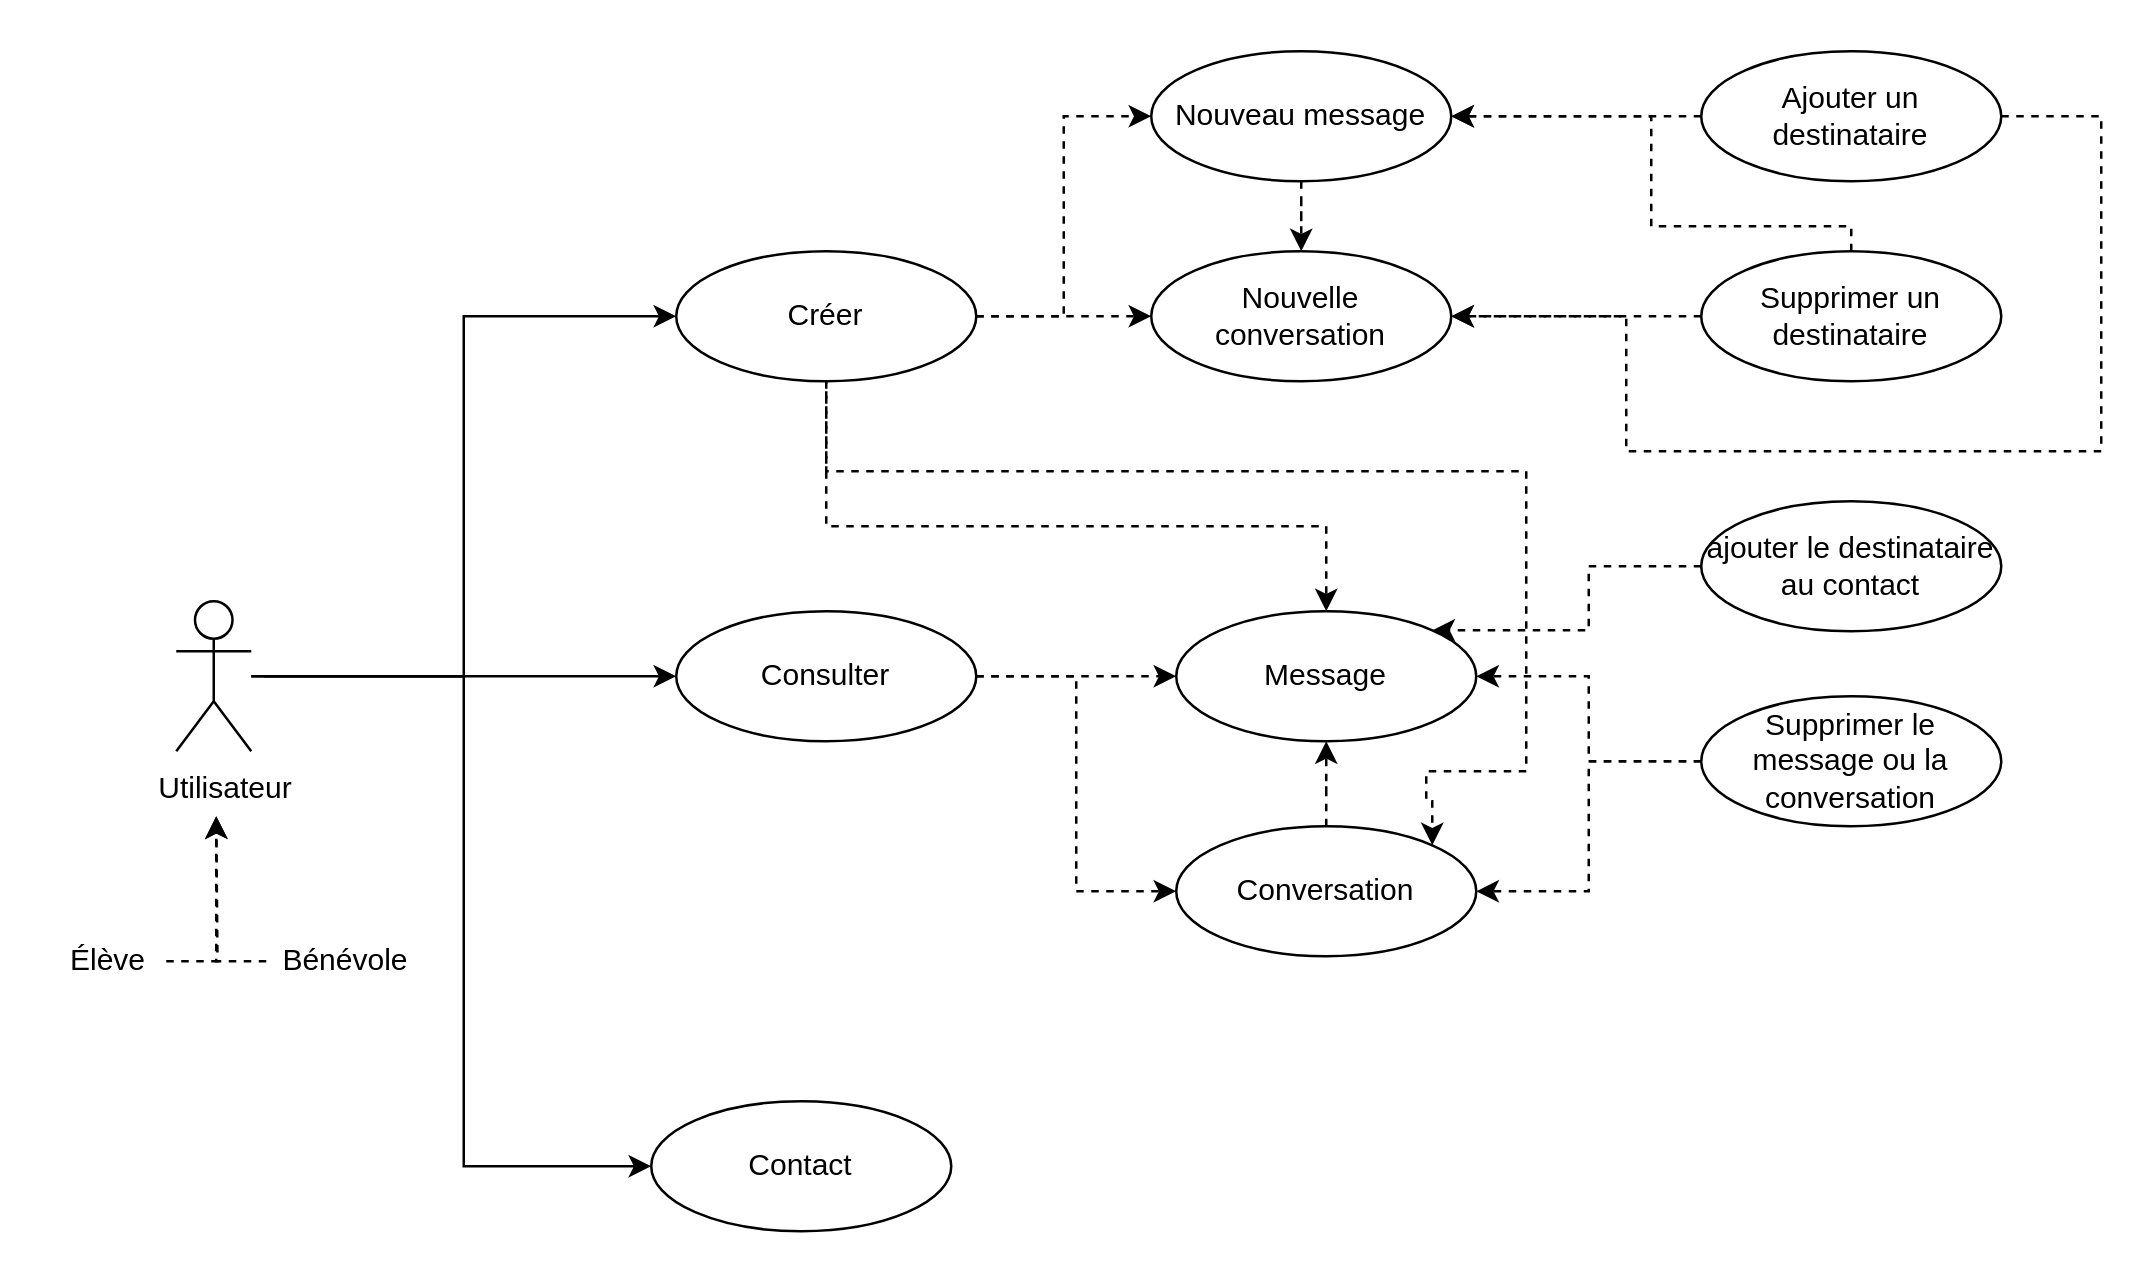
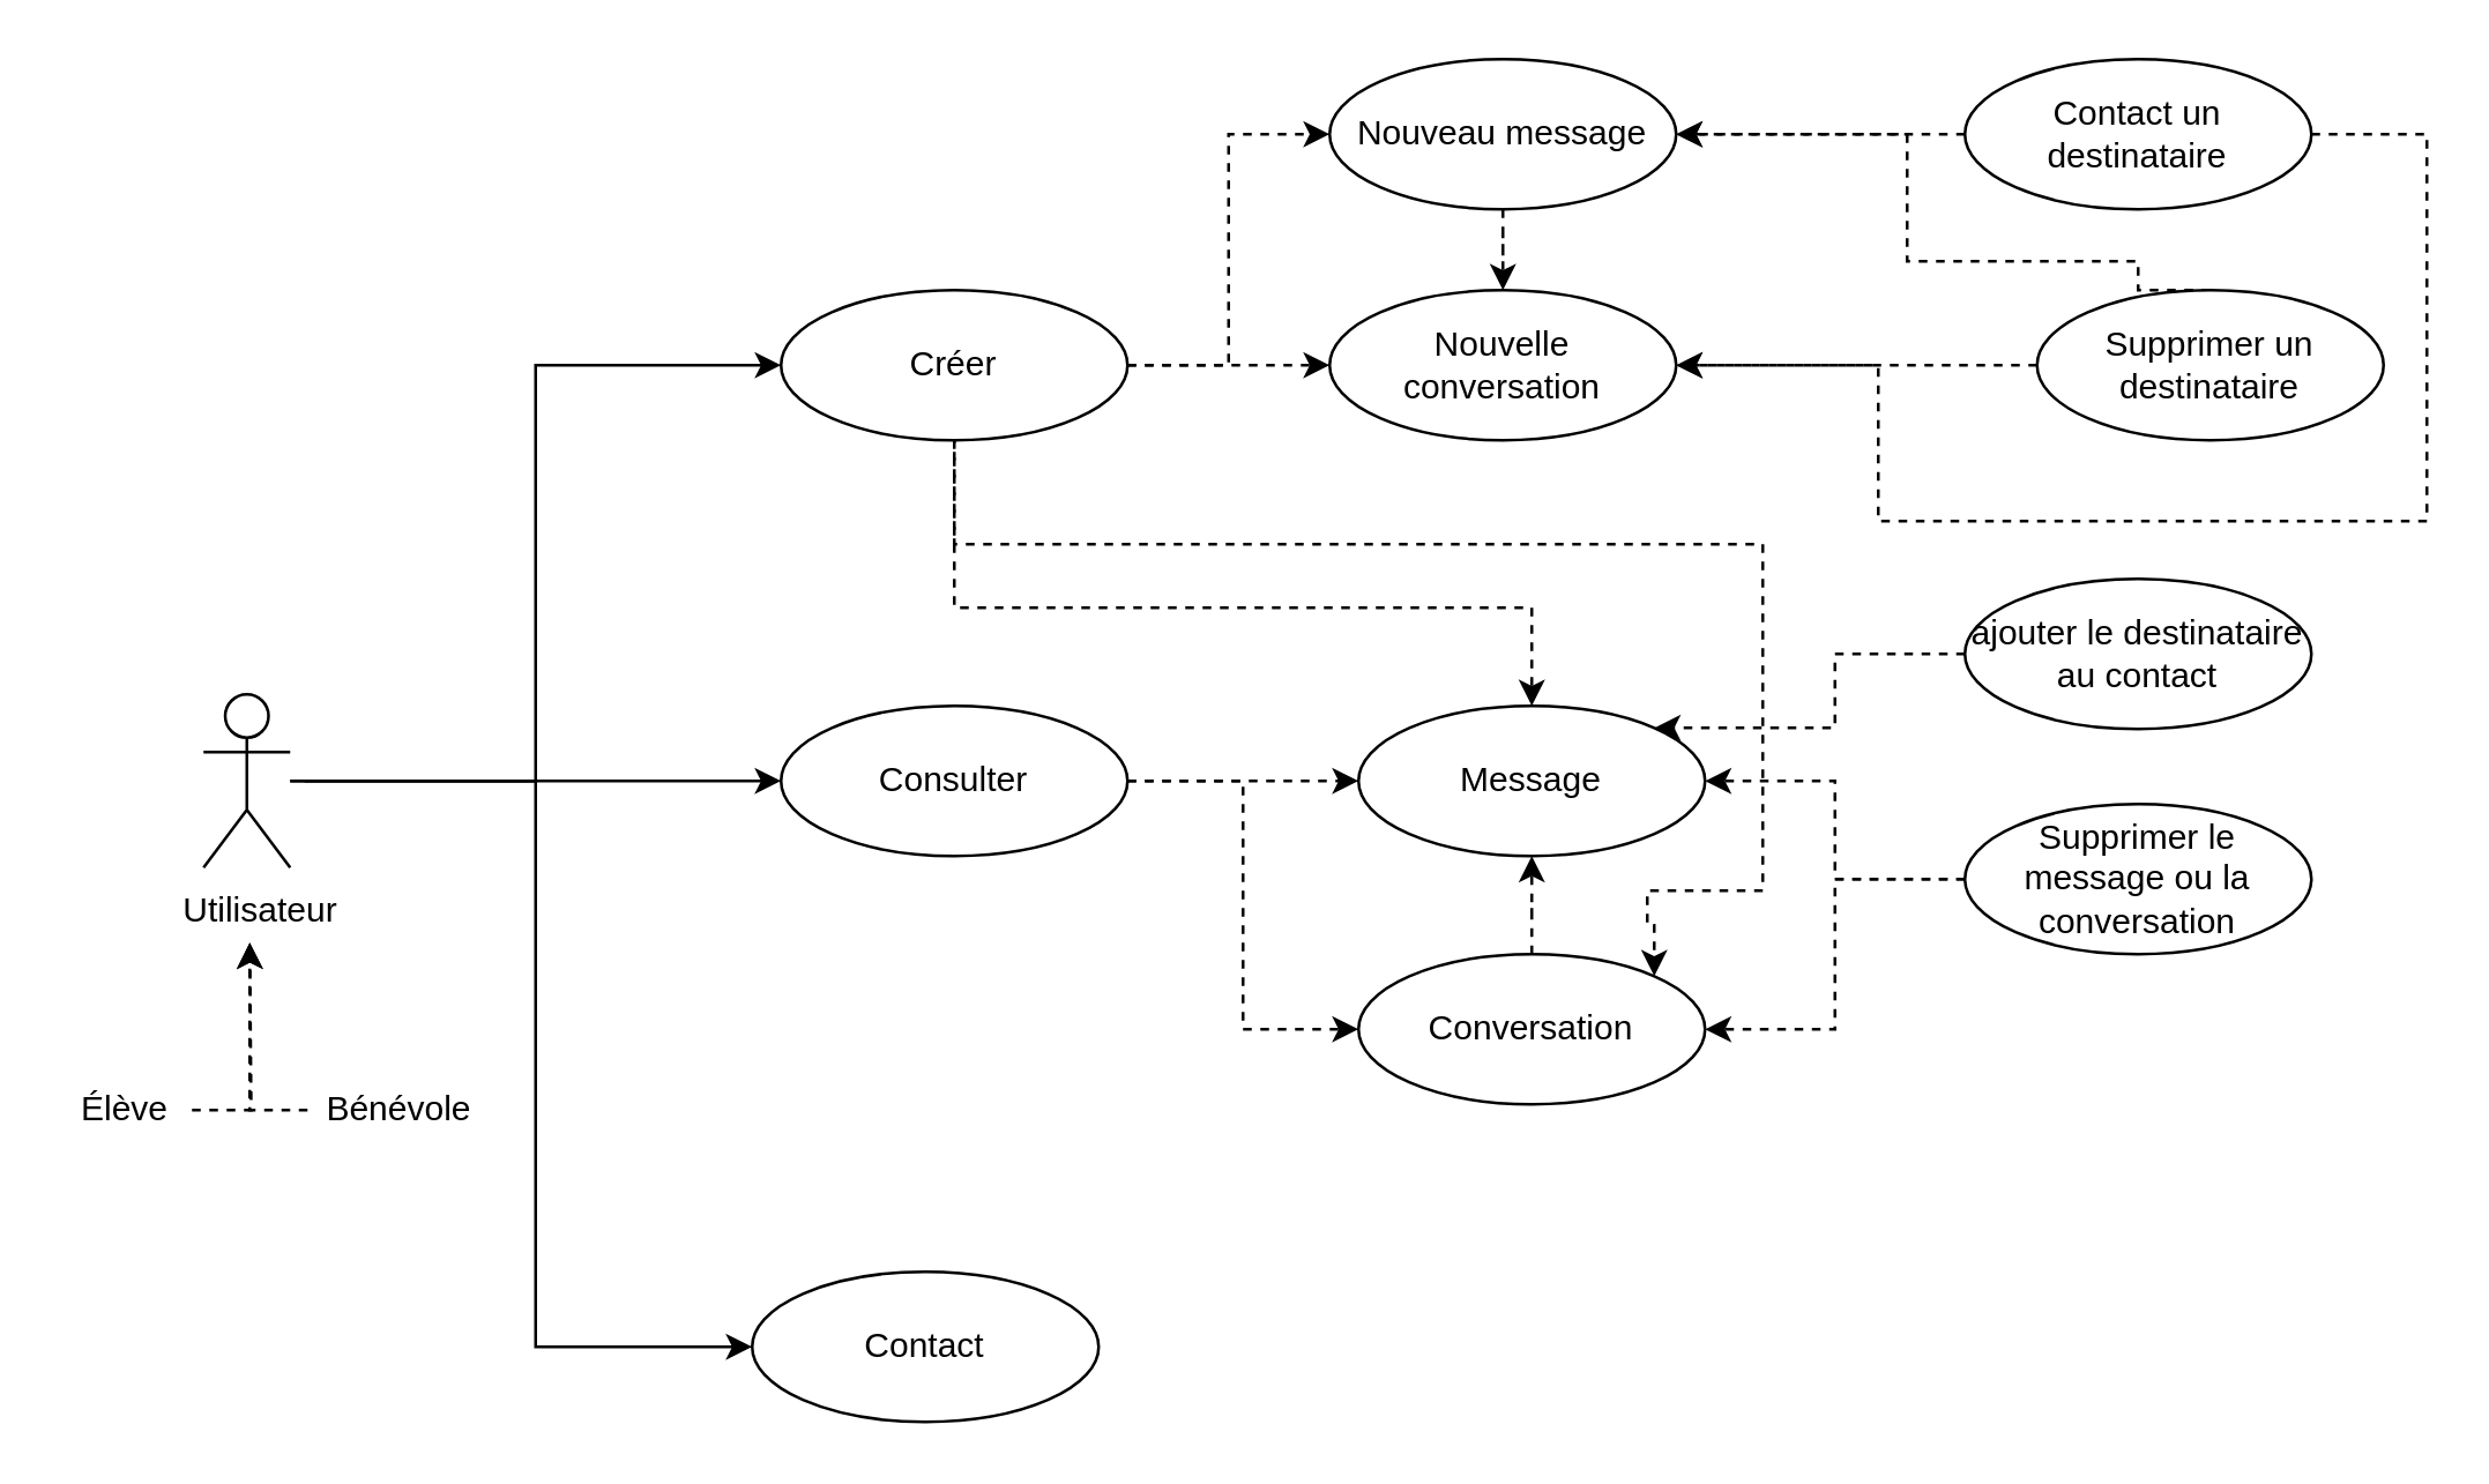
- <mxCell id="28" value="Ajouter un destinataire" style="ellipse;whiteSpace=wrap;html=1;" parent="1" vertex="1"><mxGeometry x="680" y="20" width="120" height="52" as="geometry" /></mxCell>
+ <mxCell id="28" value="Contact un destinataire" style="ellipse;whiteSpace=wrap;html=1;" parent="1" vertex="1"><mxGeometry x="680" y="20" width="120" height="52" as="geometry" /></mxCell>
- <mxCell id="31" value="Supprimer un destinataire" style="ellipse;whiteSpace=wrap;html=1;" parent="1" vertex="1"><mxGeometry x="680" y="100" width="120" height="52" as="geometry" /></mxCell>
+ <mxCell id="31" value="Supprimer un destinataire" style="ellipse;whiteSpace=wrap;html=1;" parent="1" vertex="1"><mxGeometry x="705" y="100" width="120" height="52" as="geometry" /></mxCell>
